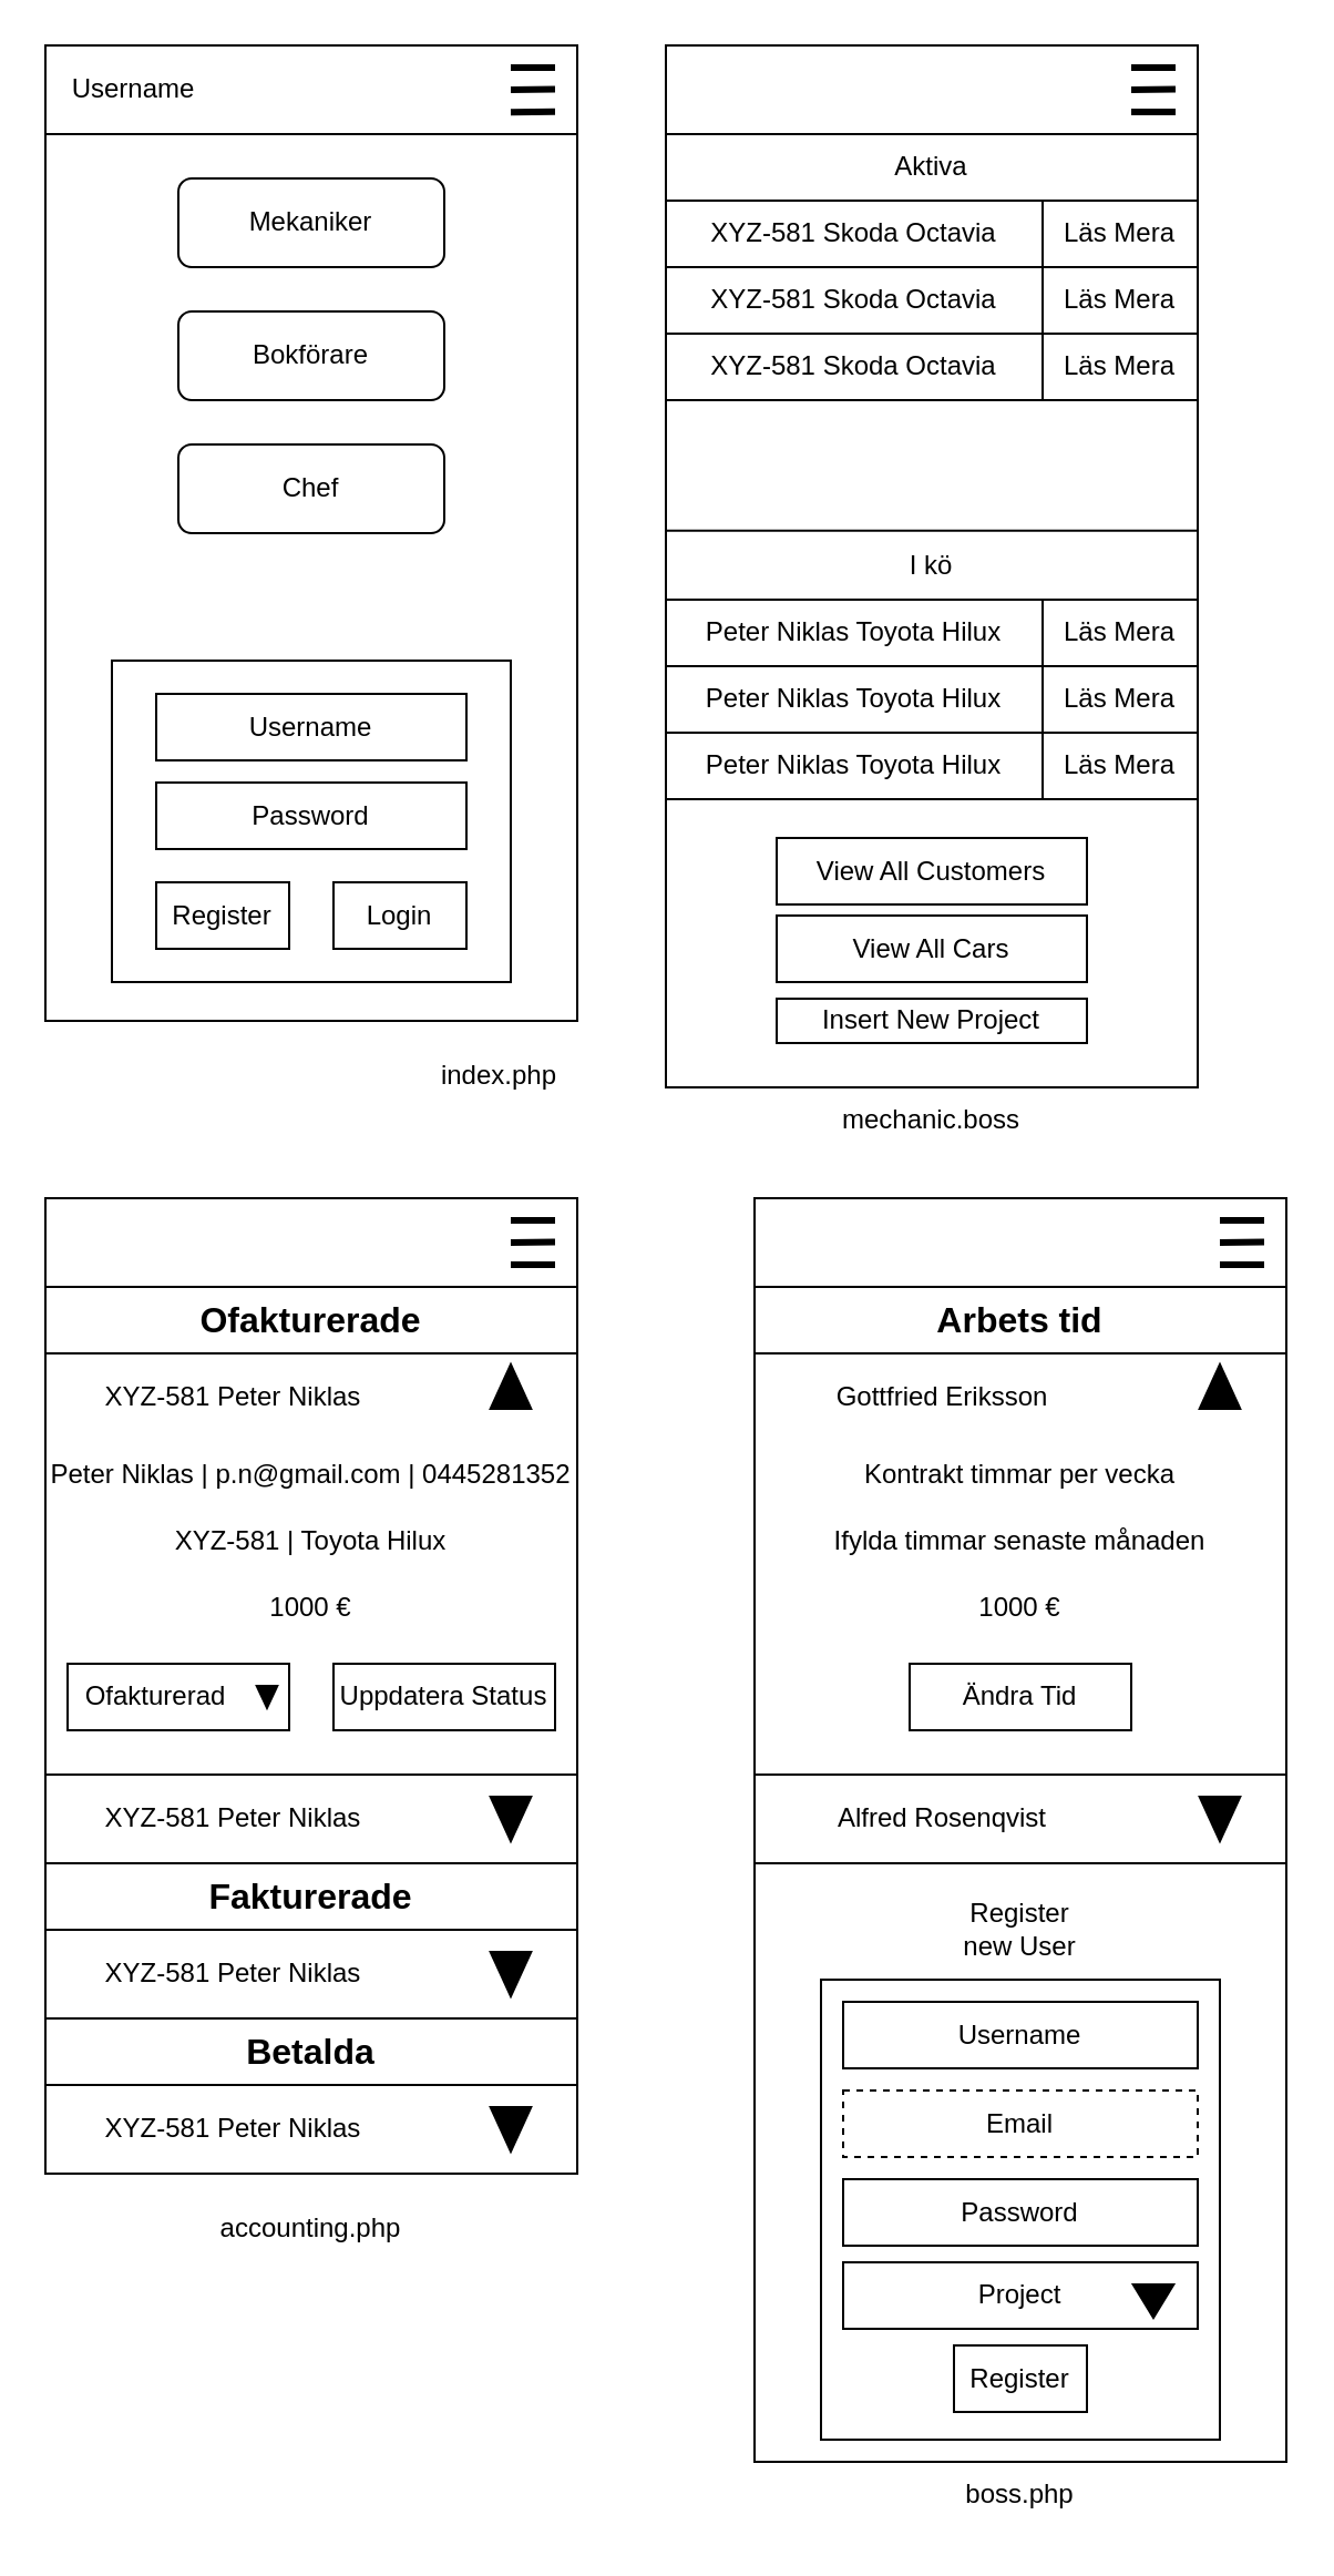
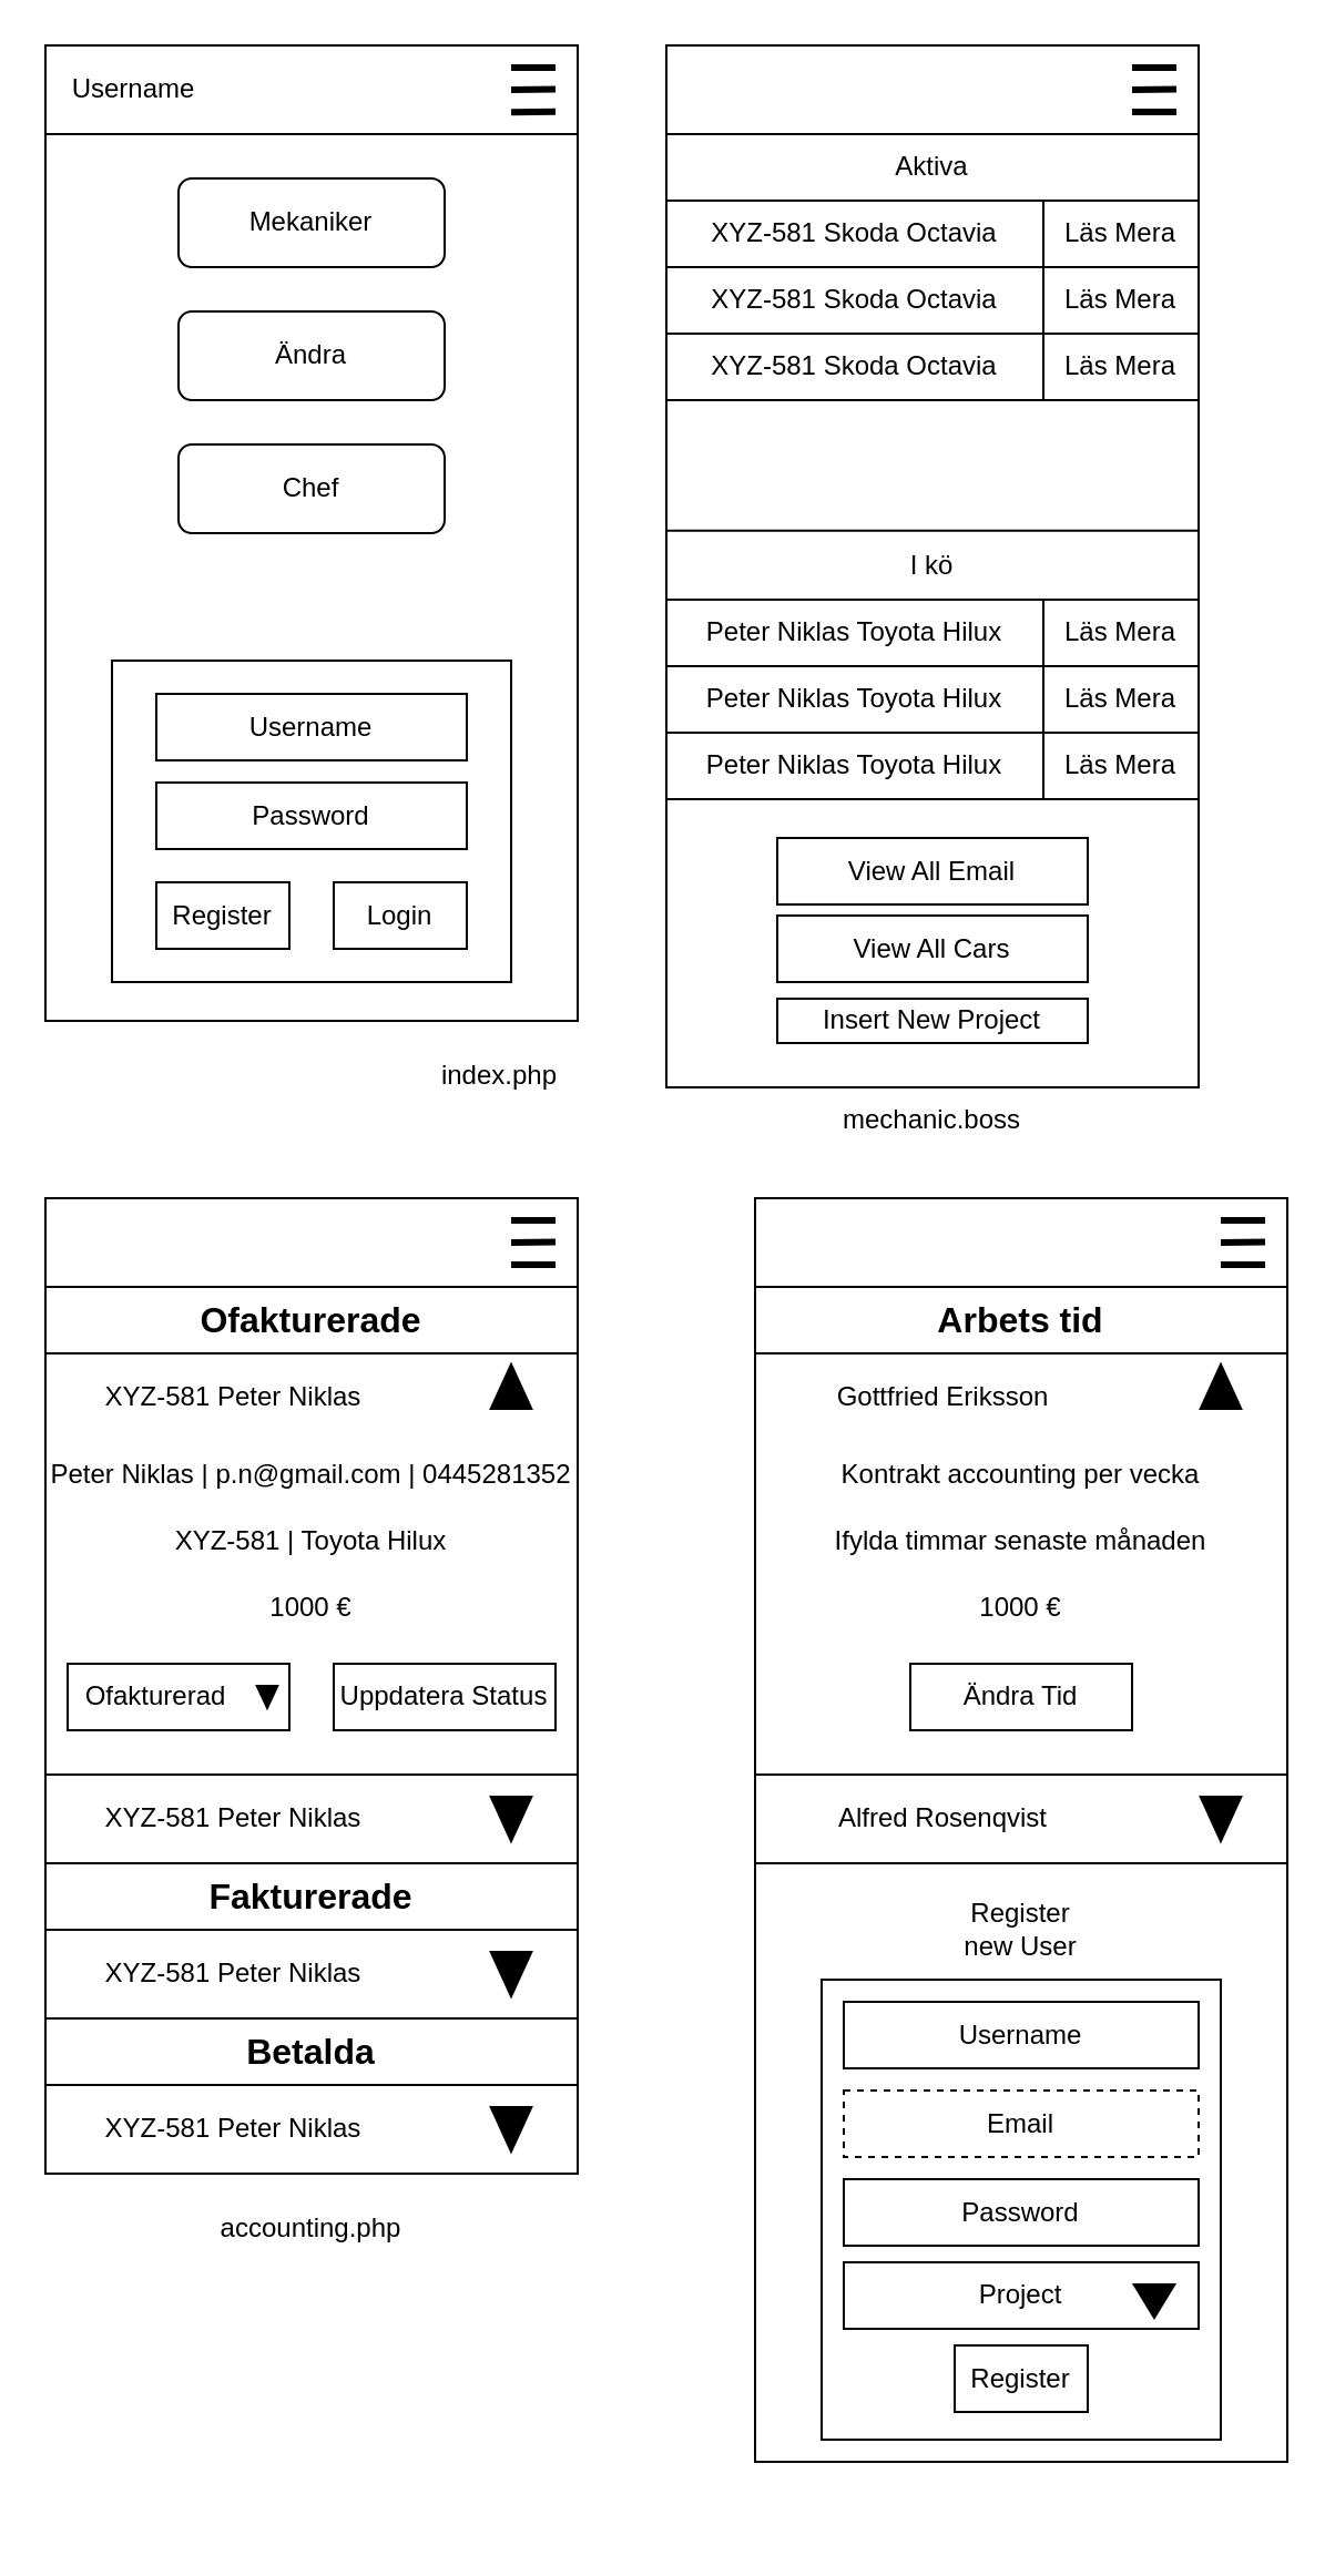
- <mxCell id="10" value="Bokförare" style="rounded=1;whiteSpace=wrap;html=1;" vertex="1" parent="1"><mxGeometry x="80" y="140" width="120" height="40" as="geometry" /></mxCell>
+ <mxCell id="10" value="Ändra" style="rounded=1;whiteSpace=wrap;html=1;" vertex="1" parent="1"><mxGeometry x="80" y="140" width="120" height="40" as="geometry" /></mxCell>
- <mxCell id="44" value="View All Customers" style="rounded=0;whiteSpace=wrap;html=1;" vertex="1" parent="1"><mxGeometry x="350" y="377.5" width="140" height="30" as="geometry" /></mxCell>
+ <mxCell id="44" value="View All Email" style="rounded=0;whiteSpace=wrap;html=1;" vertex="1" parent="1"><mxGeometry x="350" y="377.5" width="140" height="30" as="geometry" /></mxCell>
- <mxCell id="85" value="Kontrakt timmar per vecka" style="text;html=1;align=center;verticalAlign=middle;whiteSpace=wrap;rounded=0;" vertex="1" parent="1"><mxGeometry x="340" y="650" width="240" height="30" as="geometry" /></mxCell>
+ <mxCell id="85" value="Kontrakt accounting per vecka" style="text;html=1;align=center;verticalAlign=middle;whiteSpace=wrap;rounded=0;" vertex="1" parent="1"><mxGeometry x="340" y="650" width="240" height="30" as="geometry" /></mxCell>
- <mxCell id="80" value="boss.php" style="text;html=1;align=center;verticalAlign=middle;whiteSpace=wrap;rounded=0;" vertex="1" parent="1"><mxGeometry x="400" y="1110" width="120" height="30" as="geometry" /></mxCell>
